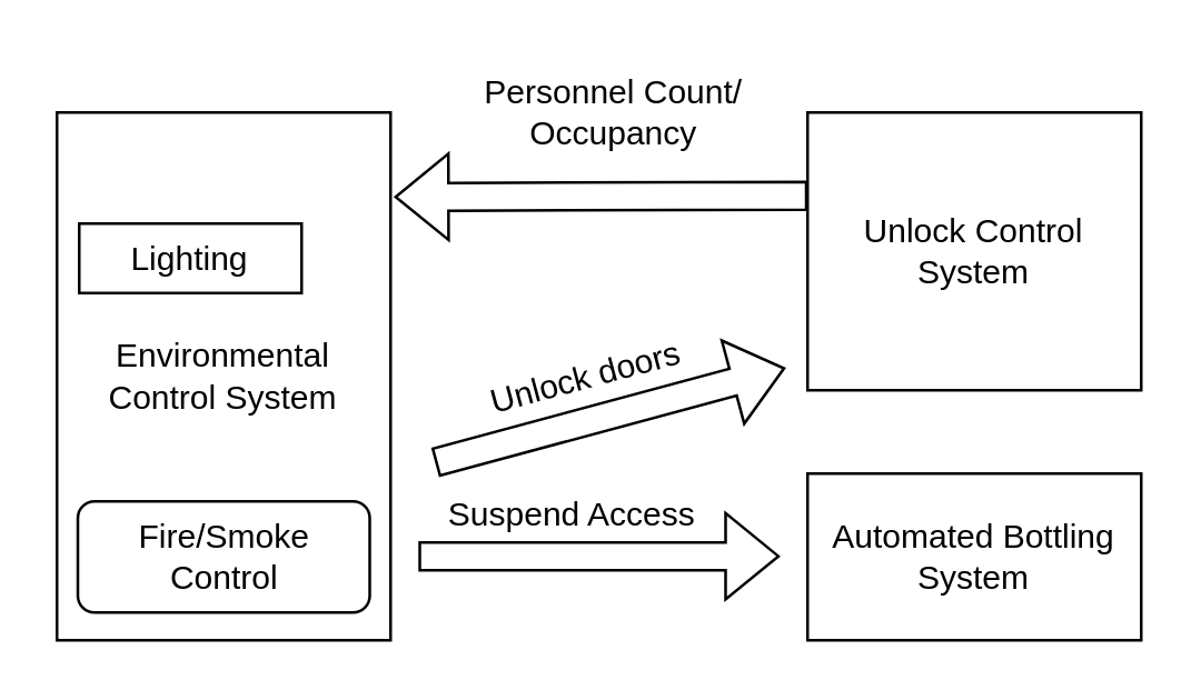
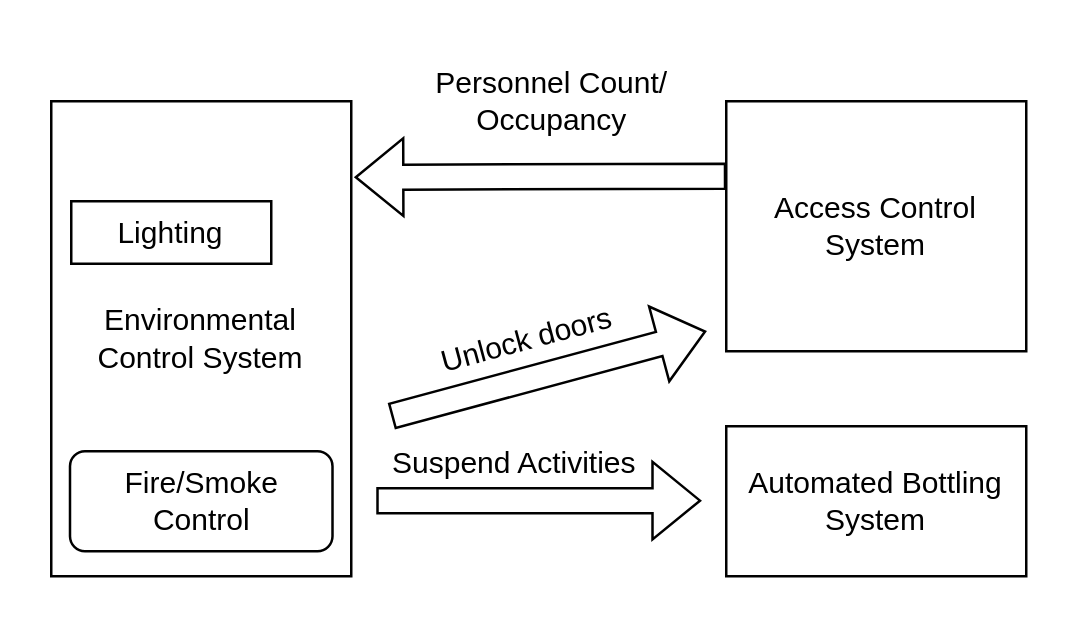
- <mxCell id="3" value="&lt;div&gt;Unlock Control System&lt;/div&gt;" style="rounded=0;whiteSpace=wrap;html=1;" vertex="1" parent="1"><mxGeometry x="290" y="40" width="120" height="100" as="geometry" /></mxCell>
+ <mxCell id="3" value="&lt;div&gt;Access Control System&lt;/div&gt;" style="rounded=0;whiteSpace=wrap;html=1;" vertex="1" parent="1"><mxGeometry x="290" y="40" width="120" height="100" as="geometry" /></mxCell>
- <mxCell id="8" value="Suspend Access" style="text;html=1;align=center;verticalAlign=middle;resizable=0;points=[];autosize=1;strokeColor=none;fillColor=none;" vertex="1" parent="1"><mxGeometry x="145" y="170" width="120" height="30" as="geometry" /></mxCell>
+ <mxCell id="8" value="Suspend Activities" style="text;html=1;align=center;verticalAlign=middle;resizable=0;points=[];autosize=1;strokeColor=none;fillColor=none;" vertex="1" parent="1"><mxGeometry x="145" y="170" width="120" height="30" as="geometry" /></mxCell>
